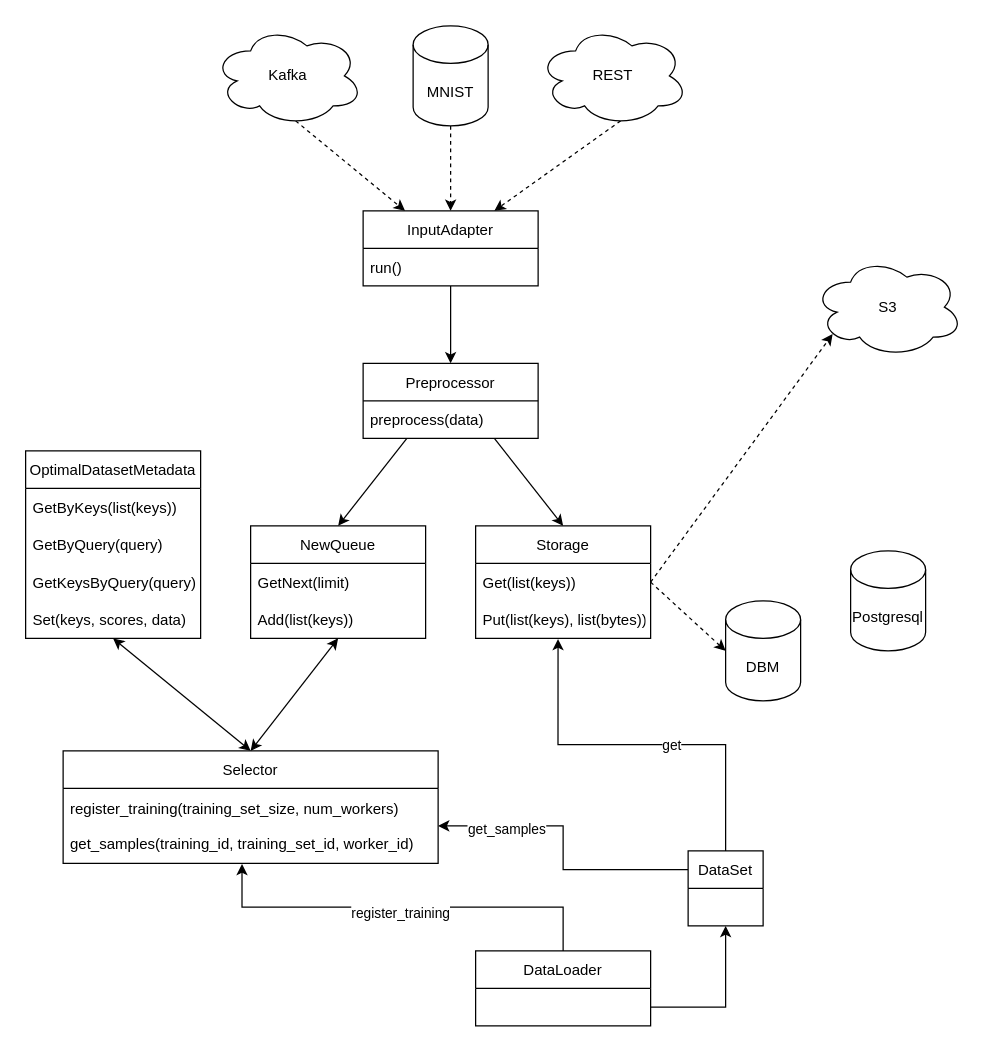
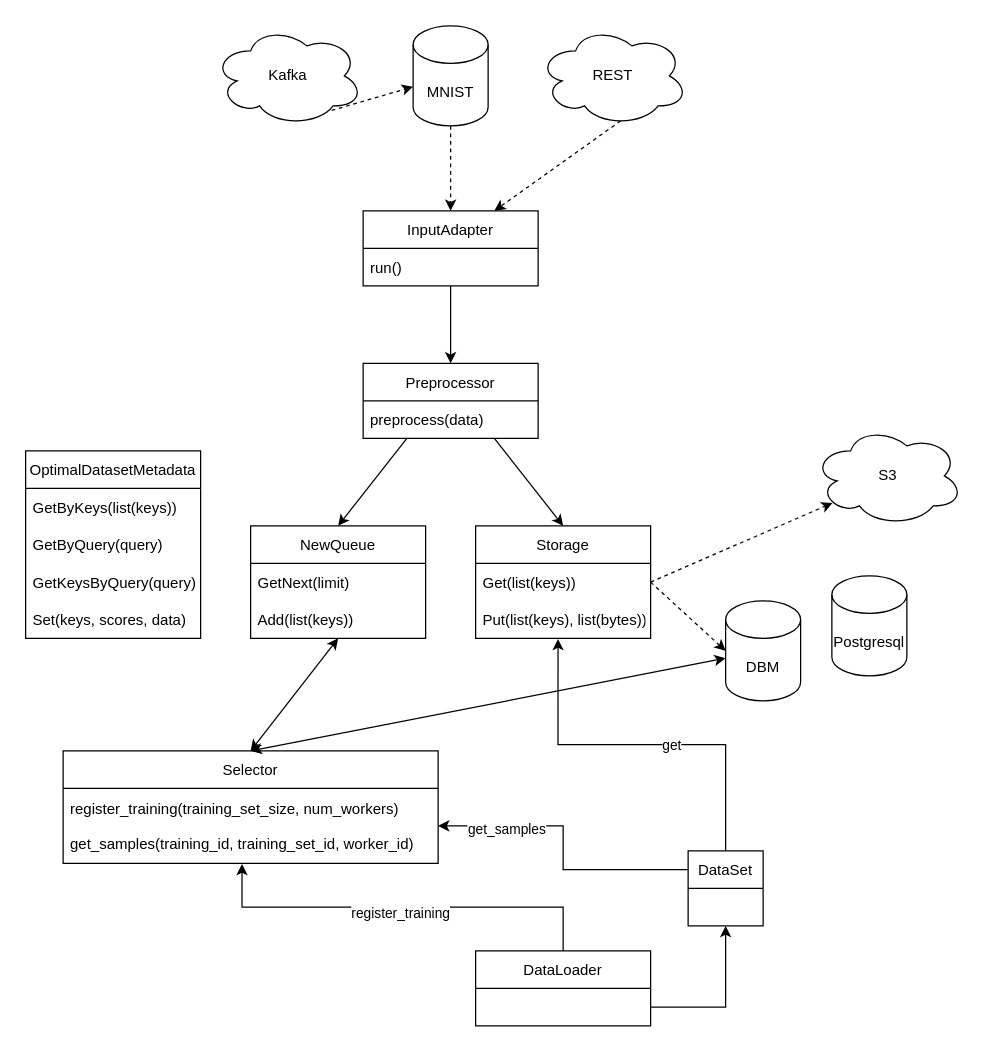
- <mxCell id="25" style="edgeStyle=none;html=1;exitX=0.55;exitY=0.95;exitDx=0;exitDy=0;exitPerimeter=0;dashed=1;" parent="1" source="26" target="19" edge="1"><mxGeometry relative="1" as="geometry" /></mxCell>
+ <mxCell id="25" style="edgeStyle=none;html=1;exitX=0.55;exitY=0.95;exitDx=0;exitDy=0;exitPerimeter=0;dashed=1;" parent="1" source="26" target="28" edge="1"><mxGeometry relative="1" as="geometry" /></mxCell>
- <mxCell id="33" value="S3" style="ellipse;shape=cloud;whiteSpace=wrap;html=1;" parent="1" vertex="1"><mxGeometry x="650" y="205" width="120" height="80" as="geometry" /></mxCell>
+ <mxCell id="33" value="S3" style="ellipse;shape=cloud;whiteSpace=wrap;html=1;" parent="1" vertex="1"><mxGeometry x="650" y="340" width="120" height="80" as="geometry" /></mxCell>
- <mxCell id="32" value="Postgresql" style="shape=cylinder3;whiteSpace=wrap;html=1;boundedLbl=1;backgroundOutline=1;size=15;" parent="1" vertex="1"><mxGeometry x="680" y="440" width="60" height="80" as="geometry" /></mxCell>
+ <mxCell id="32" value="Postgresql" style="shape=cylinder3;whiteSpace=wrap;html=1;boundedLbl=1;backgroundOutline=1;size=15;" parent="1" vertex="1"><mxGeometry x="665" y="460" width="60" height="80" as="geometry" /></mxCell>
- <mxCell id="17" value="" style="endArrow=classic;startArrow=classic;html=1;exitX=0.5;exitY=0;exitDx=0;exitDy=0;entryX=0.5;entryY=1;entryDx=0;entryDy=0;entryPerimeter=0;" parent="1" source="14" target="13" edge="1"><mxGeometry width="50" height="50" relative="1" as="geometry"><mxPoint x="250" y="560" as="sourcePoint" /><mxPoint x="300" y="510" as="targetPoint" /></mxGeometry></mxCell>
+ <mxCell id="17" value="" style="endArrow=classic;startArrow=classic;html=1;exitX=0.5;exitY=0;exitDx=0;exitDy=0;" parent="1" source="14" target="31" edge="1"><mxGeometry width="50" height="50" relative="1" as="geometry"><mxPoint x="250" y="560" as="sourcePoint" /><mxPoint x="300" y="510" as="targetPoint" /></mxGeometry></mxCell>
